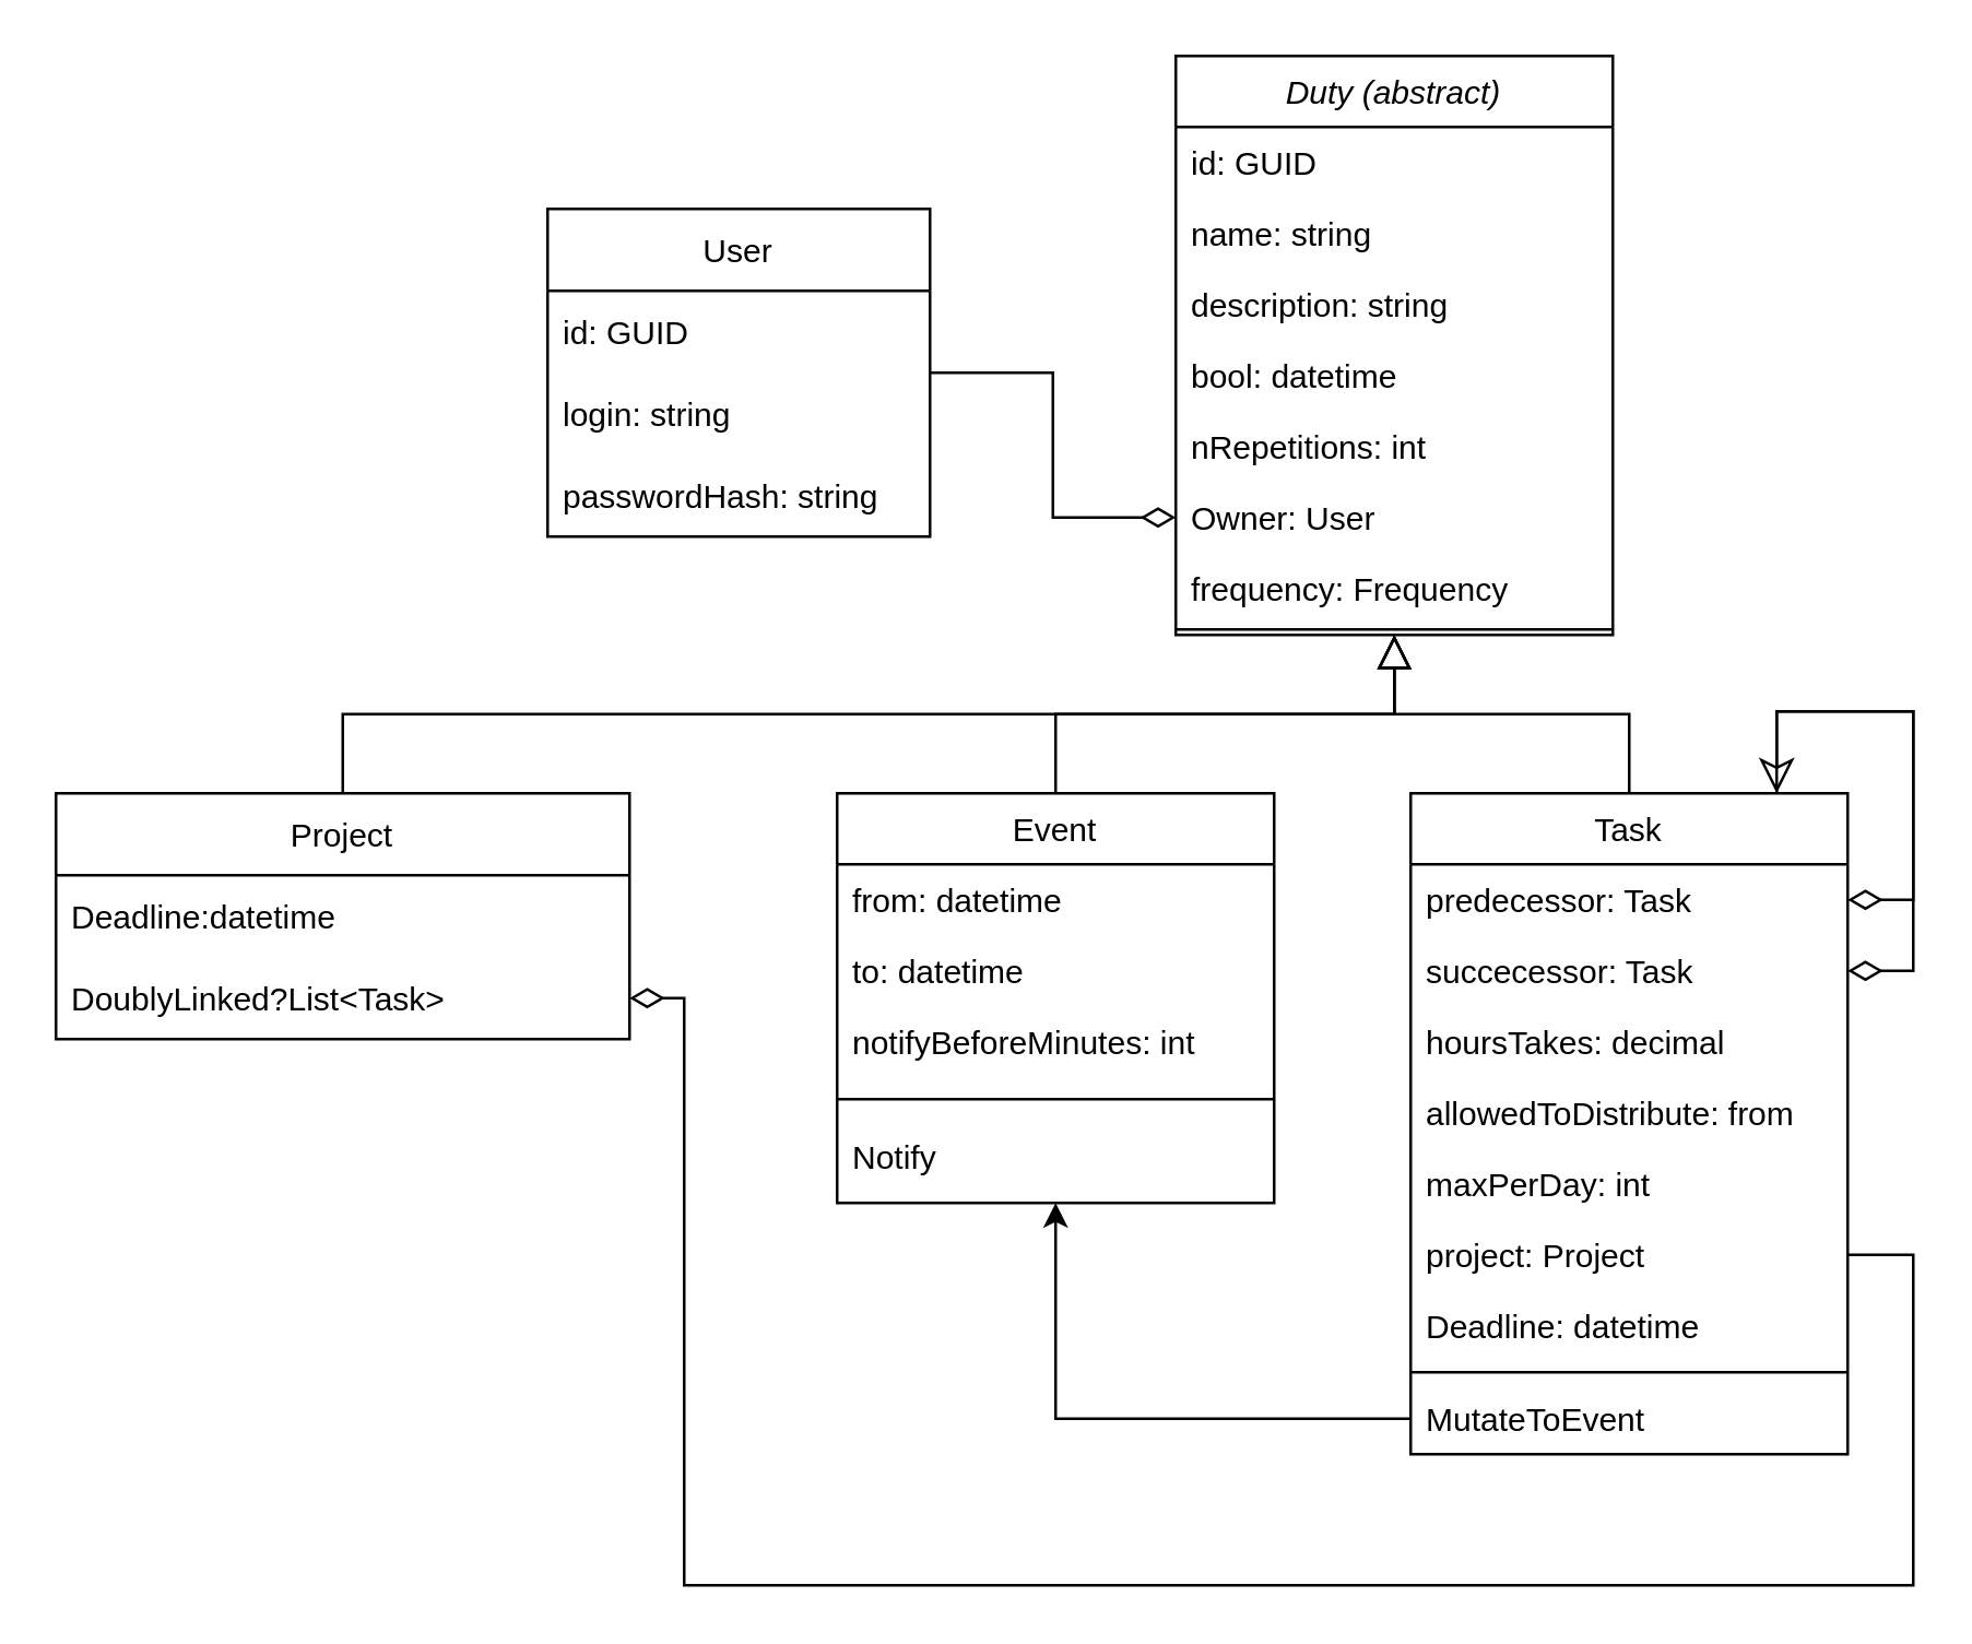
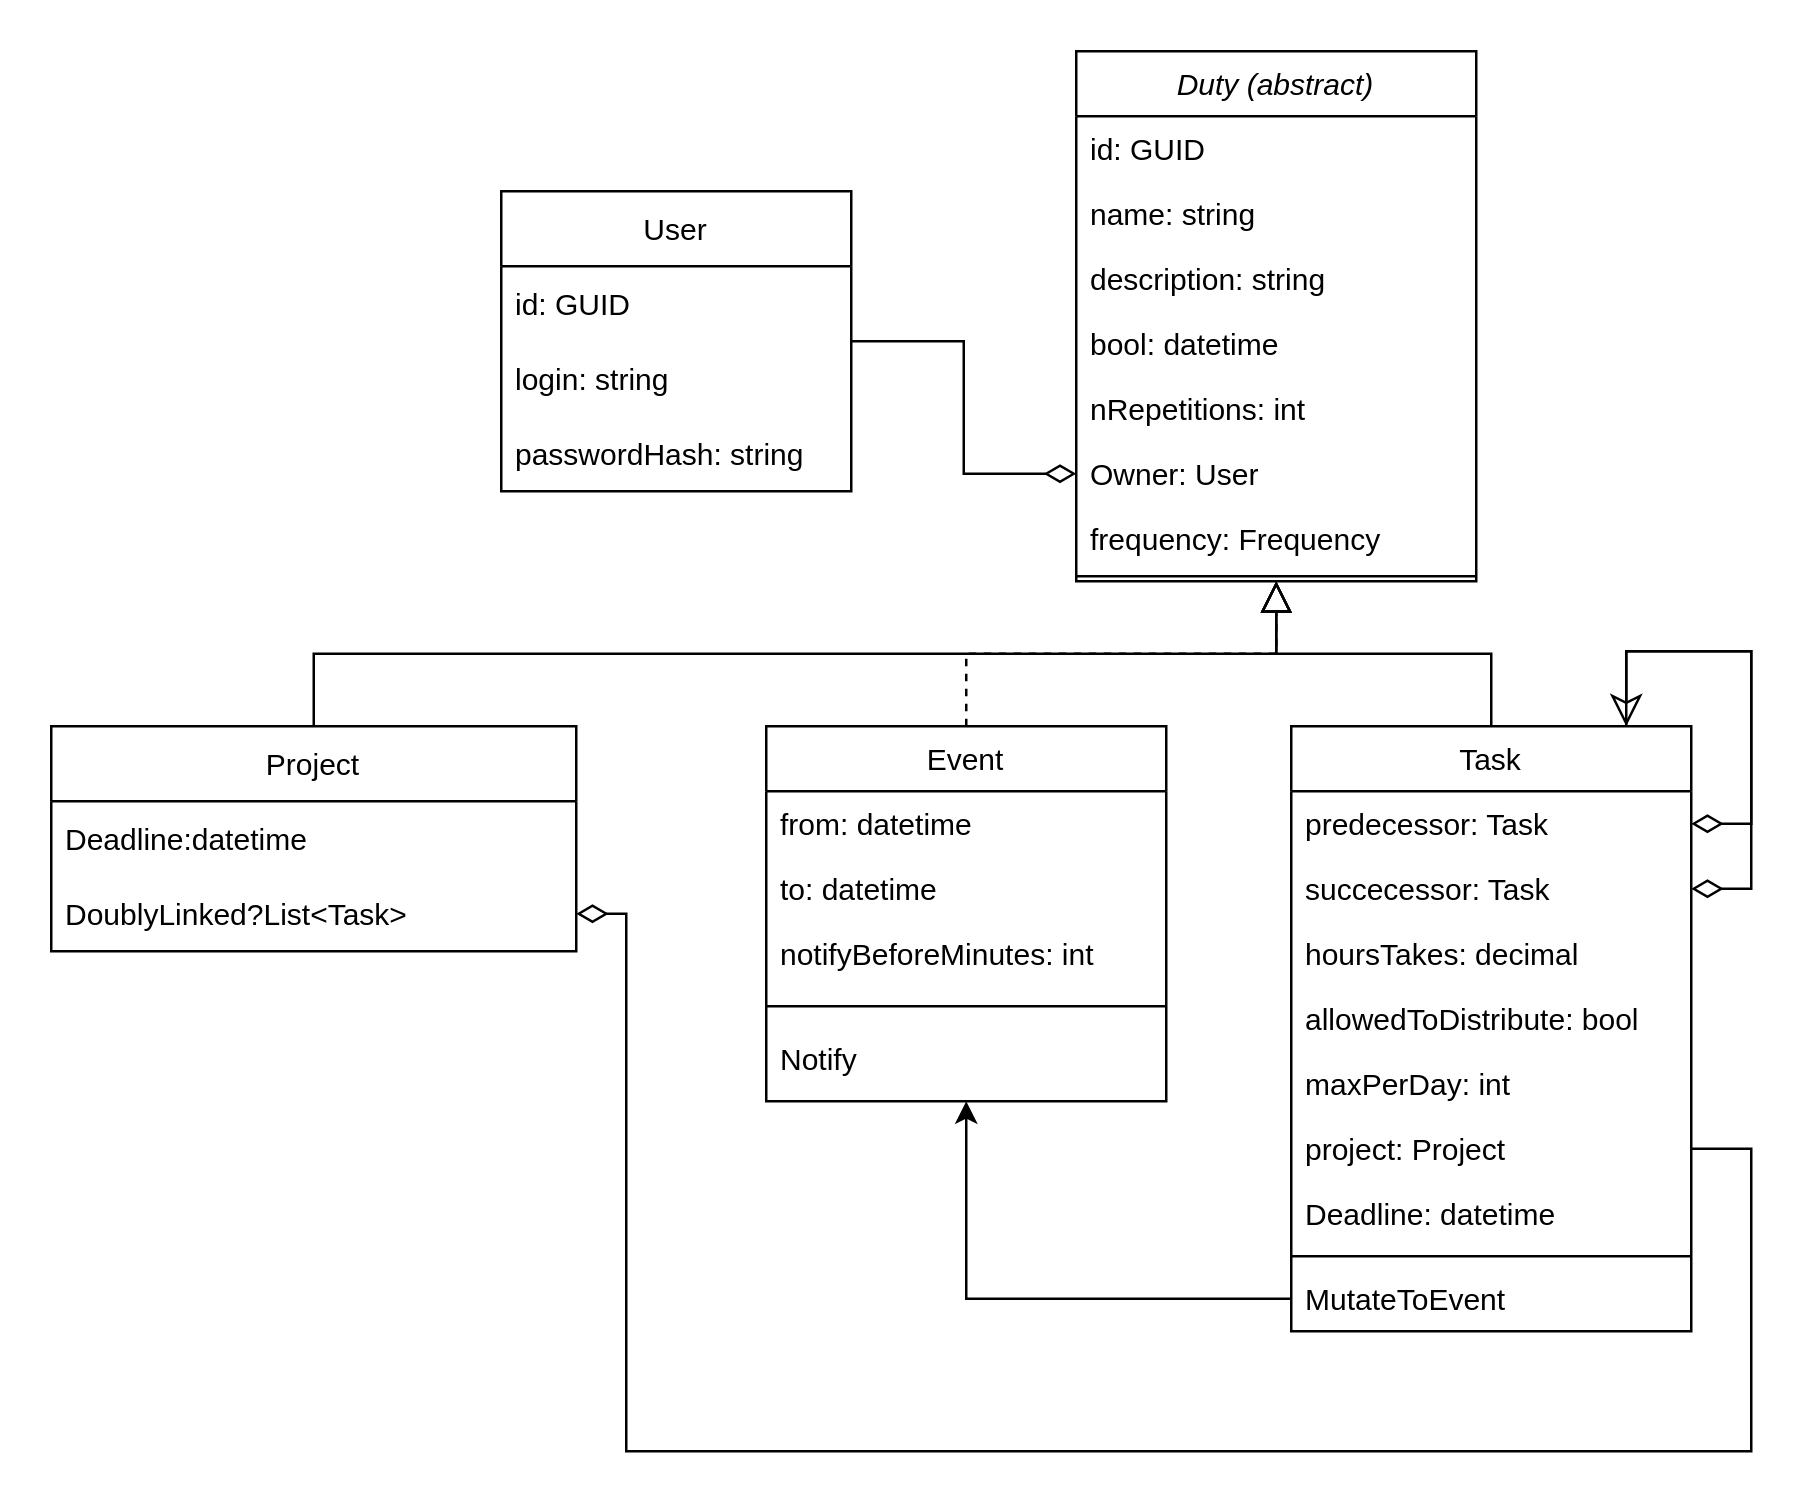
- <mxCell id="2" value="" style="endArrow=block;endSize=10;endFill=0;shadow=0;strokeWidth=1;rounded=0;edgeStyle=elbowEdgeStyle;elbow=vertical;" parent="1" source="16" target="22" edge="1"><mxGeometry width="160" relative="1" as="geometry"><mxPoint x="10" y="273" as="sourcePoint" /><mxPoint x="500" y="200" as="targetPoint" /></mxGeometry></mxCell>
+ <mxCell id="2" value="" style="endArrow=block;endSize=10;endFill=0;shadow=0;strokeWidth=1;rounded=0;edgeStyle=elbowEdgeStyle;elbow=vertical;dashed=1;" parent="1" source="16" target="22" edge="1"><mxGeometry width="160" relative="1" as="geometry"><mxPoint x="10" y="273" as="sourcePoint" /><mxPoint x="500" y="200" as="targetPoint" /></mxGeometry></mxCell>
- <mxCell id="10" value="allowedToDistribute: from" style="text;align=left;verticalAlign=top;spacingLeft=4;spacingRight=4;overflow=hidden;rotatable=0;points=[[0,0.5],[1,0.5]];portConstraint=eastwest;rounded=0;shadow=0;html=0;" parent="4" vertex="1"><mxGeometry y="104" width="160" height="26" as="geometry" /></mxCell>
+ <mxCell id="10" value="allowedToDistribute: bool" style="text;align=left;verticalAlign=top;spacingLeft=4;spacingRight=4;overflow=hidden;rotatable=0;points=[[0,0.5],[1,0.5]];portConstraint=eastwest;rounded=0;shadow=0;html=0;" parent="4" vertex="1"><mxGeometry y="104" width="160" height="26" as="geometry" /></mxCell>
